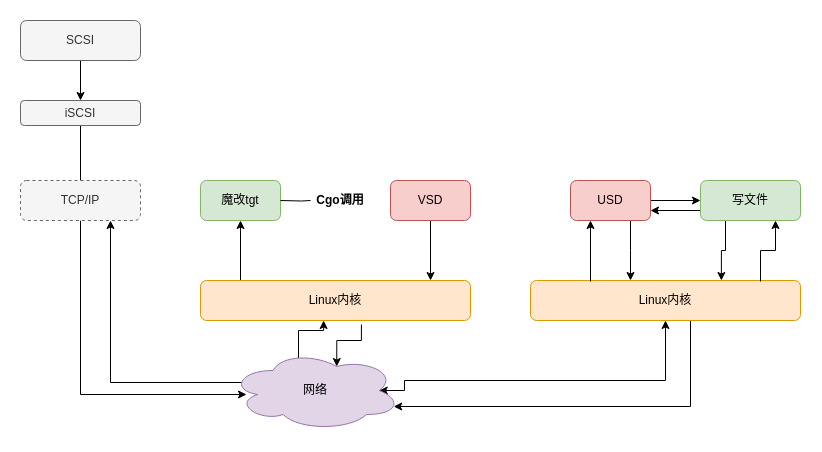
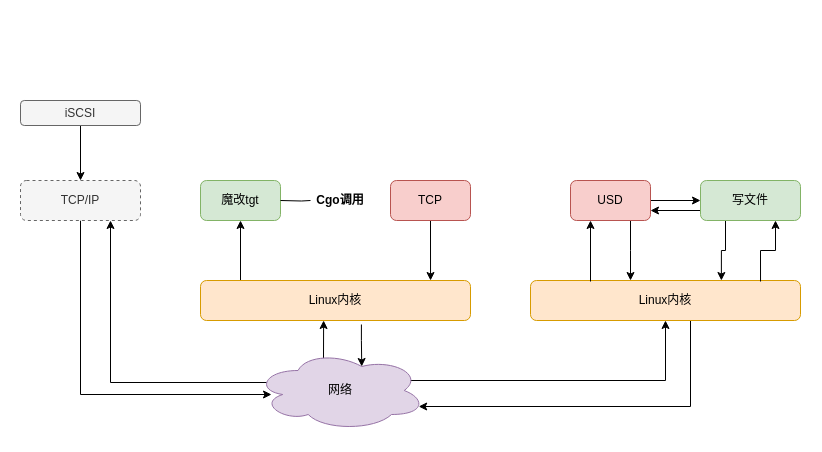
- <mxCell id="3" value="SCSI" style="rounded=1;whiteSpace=wrap;html=1;fillColor=#f5f5f5;fontColor=#333333;strokeColor=#666666;" parent="1" vertex="1"><mxGeometry x="20" y="20" width="120" height="40" as="geometry" /></mxCell>
- <mxCell id="2" style="edgeStyle=orthogonalEdgeStyle;rounded=0;orthogonalLoop=1;jettySize=auto;html=1;exitX=0.5;exitY=1;exitDx=0;exitDy=0;entryX=0.5;entryY=0;entryDx=0;entryDy=0;" parent="1" source="3" target="5" edge="1"><mxGeometry relative="1" as="geometry" /></mxCell>
- <mxCell id="4" style="edgeStyle=orthogonalEdgeStyle;rounded=0;orthogonalLoop=1;jettySize=auto;html=1;exitX=0.5;exitY=1;exitDx=0;exitDy=0;entryX=0.5;entryY=0;entryDx=0;entryDy=0;endArrow=none;" parent="1" source="5" target="7" edge="1"><mxGeometry relative="1" as="geometry" /></mxCell>
+ <mxCell id="4" style="edgeStyle=orthogonalEdgeStyle;rounded=0;orthogonalLoop=1;jettySize=auto;html=1;exitX=0.5;exitY=1;exitDx=0;exitDy=0;entryX=0.5;entryY=0;entryDx=0;entryDy=0;" parent="1" source="5" target="7" edge="1"><mxGeometry relative="1" as="geometry" /></mxCell>
- <mxCell id="17" value="VSD" style="rounded=1;whiteSpace=wrap;html=1;fillColor=#f8cecc;strokeColor=#b85450;" parent="1" vertex="1"><mxGeometry x="390" y="180" width="80" height="40" as="geometry" /></mxCell>
+ <mxCell id="17" value="TCP" style="rounded=1;whiteSpace=wrap;html=1;fillColor=#f8cecc;strokeColor=#b85450;" parent="1" vertex="1"><mxGeometry x="390" y="180" width="80" height="40" as="geometry" /></mxCell>
- <mxCell id="11" value="网络" style="ellipse;shape=cloud;whiteSpace=wrap;html=1;fillColor=#e1d5e7;strokeColor=#9673a6;" parent="1" vertex="1"><mxGeometry x="230" y="350" width="170" height="80" as="geometry" /></mxCell>
+ <mxCell id="11" value="网络" style="ellipse;shape=cloud;whiteSpace=wrap;html=1;fillColor=#e1d5e7;strokeColor=#9673a6;" parent="1" vertex="1"><mxGeometry x="255" y="350" width="170" height="80" as="geometry" /></mxCell>
